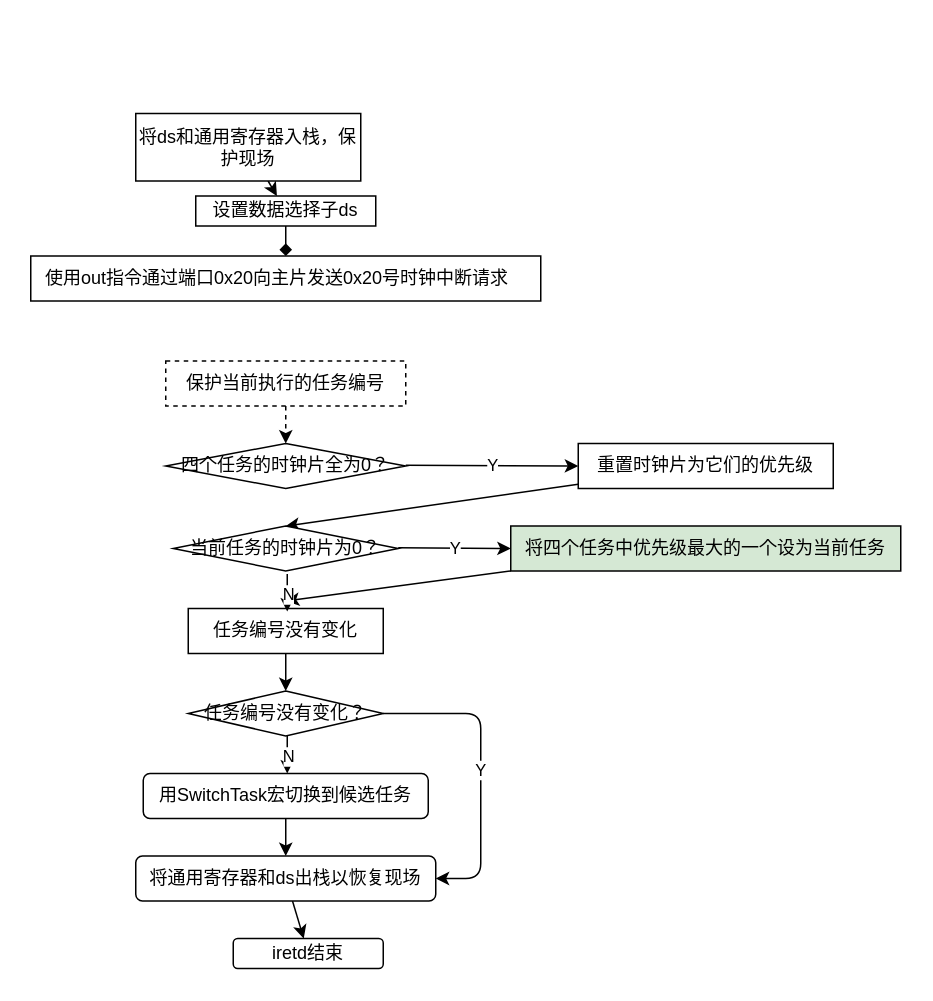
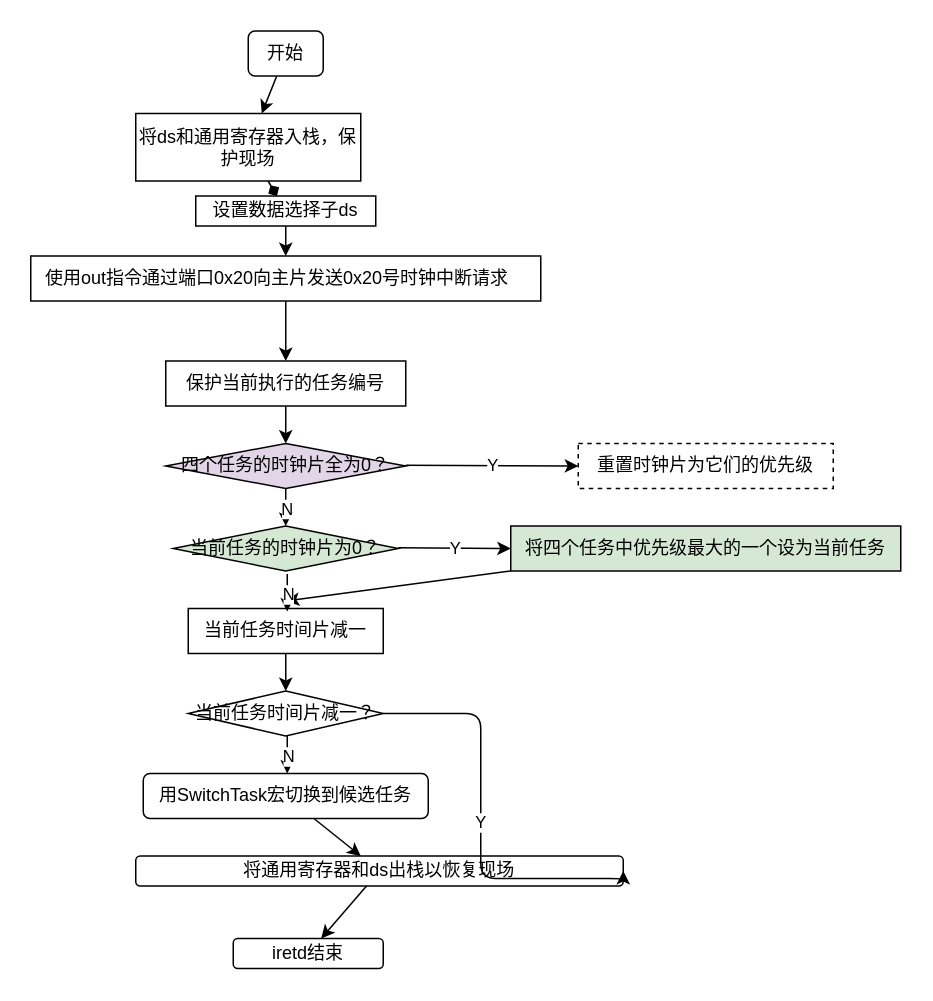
+ <mxCell id="7" value="开始" style="rounded=1;whiteSpace=wrap;html=1;" parent="1" vertex="1"><mxGeometry x="165" y="20" width="50" height="30" as="geometry" /></mxCell>
+ <mxCell id="6" value="" style="edgeStyle=none;html=1;" parent="1" source="7" target="5" edge="1"><mxGeometry relative="1" as="geometry" /></mxCell>
- <mxCell id="4" value="" style="edgeStyle=none;html=1;" parent="1" source="5" target="9" edge="1"><mxGeometry relative="1" as="geometry" /></mxCell>
+ <mxCell id="4" value="" style="edgeStyle=none;html=1;endArrow=diamond;" parent="1" source="5" target="9" edge="1"><mxGeometry relative="1" as="geometry" /></mxCell>
- <mxCell id="8" value="" style="edgeStyle=none;html=1;endArrow=diamond;" parent="1" source="9" target="11" edge="1"><mxGeometry relative="1" as="geometry" /></mxCell>
+ <mxCell id="8" value="" style="edgeStyle=none;html=1;" parent="1" source="9" target="11" edge="1"><mxGeometry relative="1" as="geometry" /></mxCell>
+ <mxCell id="10" value="" style="edgeStyle=none;html=1;" parent="1" source="11" target="13" edge="1"><mxGeometry relative="1" as="geometry" /></mxCell>
- <mxCell id="13" value="保护当前执行的任务编号" style="whiteSpace=wrap;html=1;rounded=0;dashed=1;" parent="1" vertex="1"><mxGeometry x="110" y="240" width="160" height="30" as="geometry" /></mxCell>
+ <mxCell id="13" value="保护当前执行的任务编号" style="whiteSpace=wrap;html=1;rounded=0;" parent="1" vertex="1"><mxGeometry x="110" y="240" width="160" height="30" as="geometry" /></mxCell>
- <mxCell id="12" value="" style="edgeStyle=none;html=1;dashed=1;" parent="1" source="13" target="14" edge="1"><mxGeometry relative="1" as="geometry" /></mxCell>
+ <mxCell id="12" value="" style="edgeStyle=none;html=1;" parent="1" source="13" target="14" edge="1"><mxGeometry relative="1" as="geometry" /></mxCell>
- <mxCell id="14" value="四个任务的时钟片全为0？" style="rhombus;whiteSpace=wrap;html=1;" parent="1" vertex="1"><mxGeometry x="110" y="295" width="160" height="30" as="geometry" /></mxCell>
+ <mxCell id="14" value="四个任务的时钟片全为0？" style="rhombus;whiteSpace=wrap;html=1;fillColor=#e1d5e7;" parent="1" vertex="1"><mxGeometry x="110" y="295" width="160" height="30" as="geometry" /></mxCell>
- <mxCell id="16" value="重置时钟片为它们的优先级" style="whiteSpace=wrap;html=1;" parent="1" vertex="1"><mxGeometry x="385" y="295" width="170" height="30" as="geometry" /></mxCell>
+ <mxCell id="16" value="重置时钟片为它们的优先级" style="whiteSpace=wrap;html=1;dashed=1;" parent="1" vertex="1"><mxGeometry x="385" y="295" width="170" height="30" as="geometry" /></mxCell>
+ <mxCell id="31" value="" style="endArrow=classic;html=1;entryX=0.5;entryY=0;entryDx=0;entryDy=0;exitX=0.5;exitY=1;exitDx=0;exitDy=0;" parent="1" source="14" target="17" edge="1"><mxGeometry relative="1" as="geometry"><mxPoint x="190" y="330" as="sourcePoint" /><mxPoint x="290" y="330" as="targetPoint" /></mxGeometry></mxCell>
+ <mxCell id="32" value="N" style="edgeLabel;resizable=0;html=1;align=center;verticalAlign=middle;" parent="31" connectable="0" vertex="1"><mxGeometry relative="1" as="geometry" /></mxCell>
- <mxCell id="15" style="edgeStyle=none;html=1;entryX=0.5;entryY=0;entryDx=0;entryDy=0;" parent="1" source="16" target="17" edge="1"><mxGeometry relative="1" as="geometry" /></mxCell>
- <mxCell id="17" value="当前任务的时钟片为0？" style="rhombus;whiteSpace=wrap;html=1;" parent="1" vertex="1"><mxGeometry x="115" y="350" width="150" height="30" as="geometry" /></mxCell>
+ <mxCell id="17" value="当前任务的时钟片为0？" style="rhombus;whiteSpace=wrap;html=1;fillColor=#d5e8d4;" parent="1" vertex="1"><mxGeometry x="115" y="350" width="150" height="30" as="geometry" /></mxCell>
- <mxCell id="21" value="任务编号没有变化" style="whiteSpace=wrap;html=1;" parent="1" vertex="1"><mxGeometry x="125" y="405" width="130" height="30" as="geometry" /></mxCell>
+ <mxCell id="21" value="当前任务时间片减一" style="whiteSpace=wrap;html=1;" parent="1" vertex="1"><mxGeometry x="125" y="405" width="130" height="30" as="geometry" /></mxCell>
- <mxCell id="22" value="任务编号没有变化？" style="rhombus;whiteSpace=wrap;html=1;" parent="1" vertex="1"><mxGeometry x="125" y="460" width="130" height="30" as="geometry" /></mxCell>
+ <mxCell id="22" value="当前任务时间片减一？" style="rhombus;whiteSpace=wrap;html=1;" parent="1" vertex="1"><mxGeometry x="125" y="460" width="130" height="30" as="geometry" /></mxCell>
- <mxCell id="3" value="将通用寄存器和ds出栈以恢复现场" style="rounded=1;whiteSpace=wrap;html=1;" parent="1" vertex="1"><mxGeometry y="570" width="200" height="30" as="geometry" x="90" /></mxCell>
+ <mxCell id="3" value="将通用寄存器和ds出栈以恢复现场" style="rounded=1;whiteSpace=wrap;html=1;" parent="1" vertex="1"><mxGeometry x="90" y="570" width="325" height="20" as="geometry" /></mxCell>
